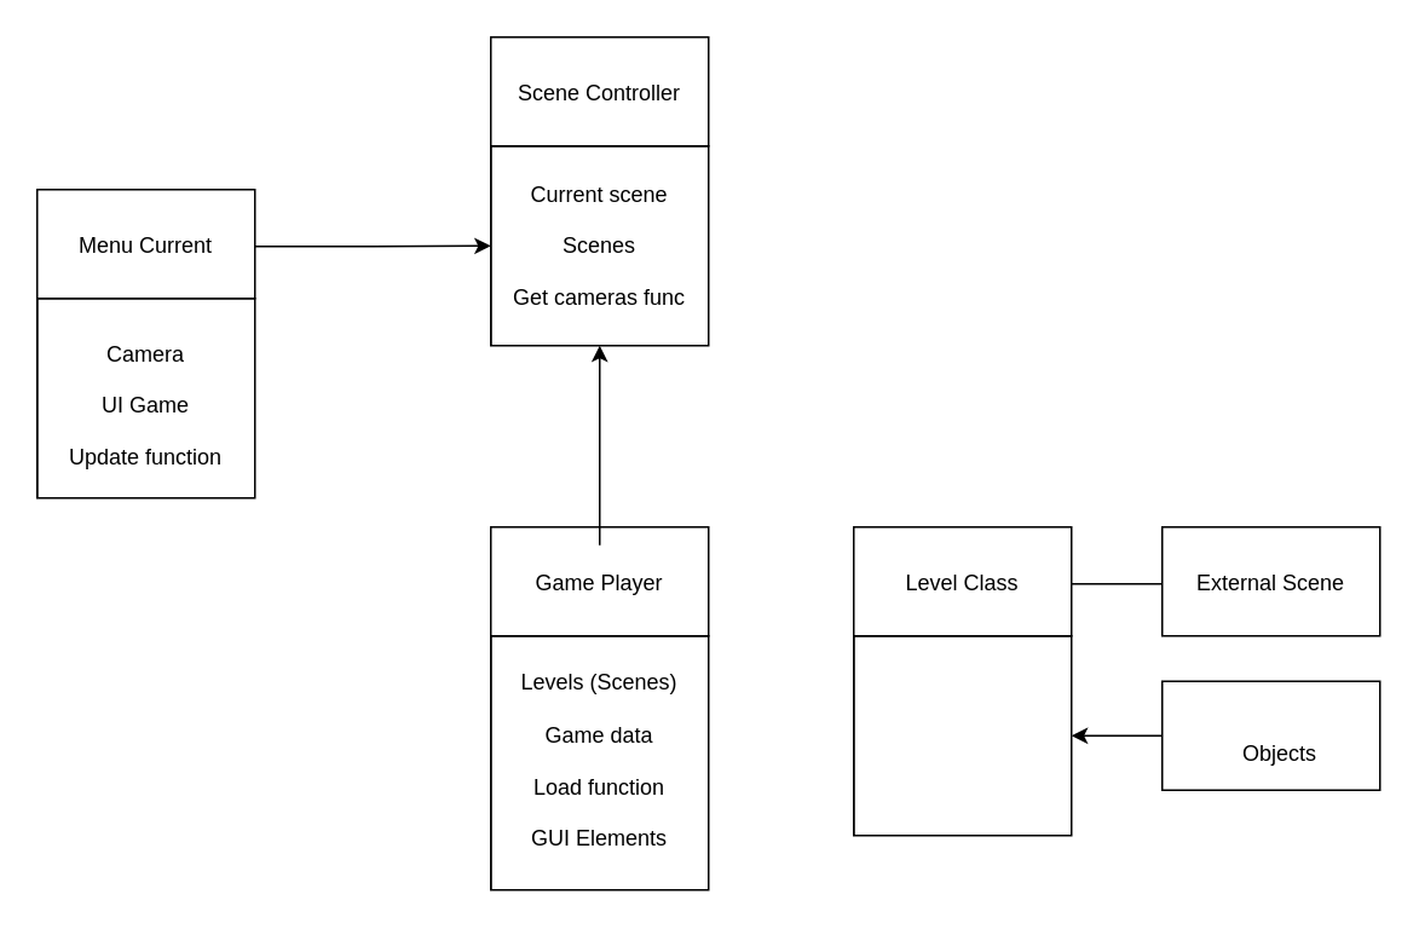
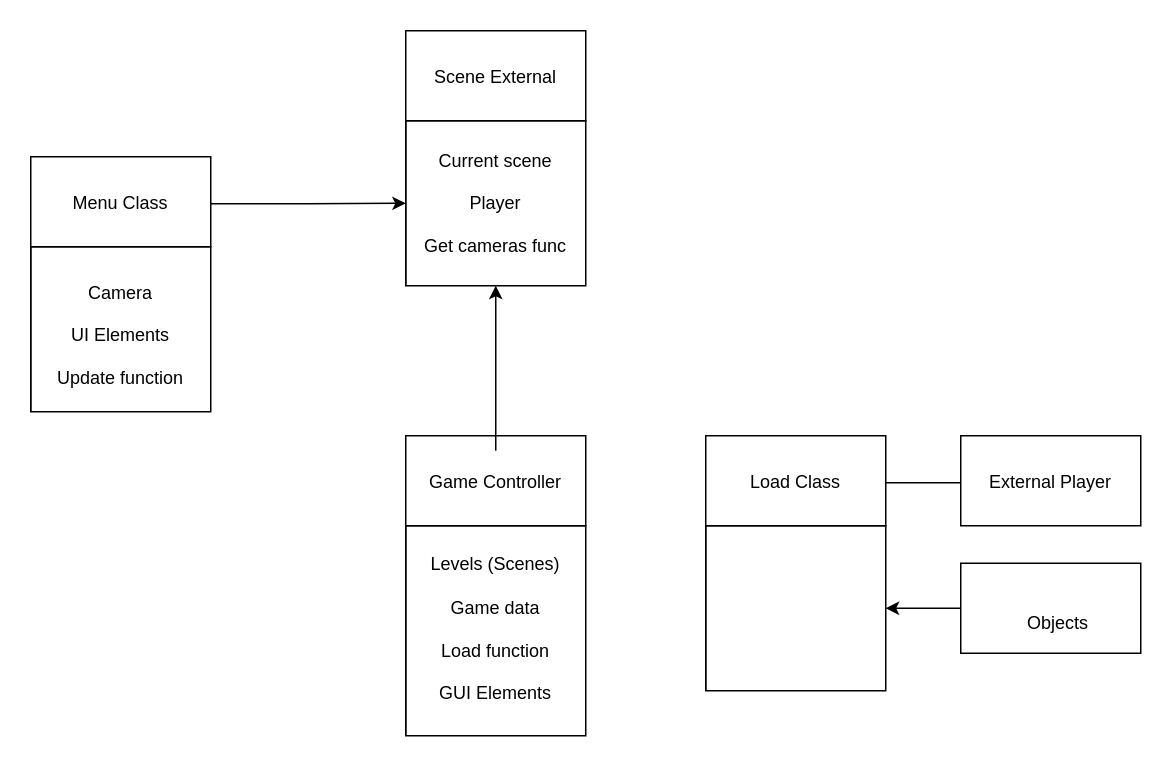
- <mxCell id="3" value="Scene Controller" style="text;html=1;strokeColor=none;fillColor=none;align=center;verticalAlign=middle;whiteSpace=wrap;rounded=0;" vertex="1" parent="1"><mxGeometry x="270" y="30" width="120" height="42.5" as="geometry" /></mxCell>
+ <mxCell id="3" value="Scene External" style="text;html=1;strokeColor=none;fillColor=none;align=center;verticalAlign=middle;whiteSpace=wrap;rounded=0;" vertex="1" parent="1"><mxGeometry x="270" y="30" width="120" height="42.5" as="geometry" /></mxCell>
- <mxCell id="8" value="Menu Current" style="text;html=1;strokeColor=none;fillColor=none;align=center;verticalAlign=middle;whiteSpace=wrap;rounded=0;" vertex="1" parent="1"><mxGeometry x="20" y="114" width="120" height="42.5" as="geometry" /></mxCell>
+ <mxCell id="8" value="Menu Class" style="text;html=1;strokeColor=none;fillColor=none;align=center;verticalAlign=middle;whiteSpace=wrap;rounded=0;" vertex="1" parent="1"><mxGeometry x="20" y="114" width="120" height="42.5" as="geometry" /></mxCell>
- <mxCell id="5" value="Current scene&lt;br&gt;&lt;br&gt;Scenes&lt;br&gt;&lt;br&gt;Get cameras func" style="text;html=1;strokeColor=none;fillColor=none;align=center;verticalAlign=middle;whiteSpace=wrap;rounded=0;" vertex="1" parent="1"><mxGeometry x="280" y="90" width="100" height="90" as="geometry" /></mxCell>
+ <mxCell id="5" value="Current scene&lt;br&gt;&lt;br&gt;Player&lt;br&gt;&lt;br&gt;Get cameras func" style="text;html=1;strokeColor=none;fillColor=none;align=center;verticalAlign=middle;whiteSpace=wrap;rounded=0;" vertex="1" parent="1"><mxGeometry x="280" y="90" width="100" height="90" as="geometry" /></mxCell>
- <mxCell id="10" value="Camera&lt;br&gt;&lt;br&gt;UI Game&lt;br&gt;&lt;br&gt;Update function" style="text;html=1;strokeColor=none;fillColor=none;align=center;verticalAlign=middle;whiteSpace=wrap;rounded=0;" vertex="1" parent="1"><mxGeometry x="30" y="171.5" width="100" height="102.5" as="geometry" /></mxCell>
+ <mxCell id="10" value="Camera&lt;br&gt;&lt;br&gt;UI Elements&lt;br&gt;&lt;br&gt;Update function" style="text;html=1;strokeColor=none;fillColor=none;align=center;verticalAlign=middle;whiteSpace=wrap;rounded=0;" vertex="1" parent="1"><mxGeometry x="30" y="171.5" width="100" height="102.5" as="geometry" /></mxCell>
- <mxCell id="13" value="Game Player" style="text;html=1;strokeColor=none;fillColor=none;align=center;verticalAlign=middle;whiteSpace=wrap;rounded=0;" vertex="1" parent="1"><mxGeometry x="270" y="300" width="120" height="42.5" as="geometry" /></mxCell>
+ <mxCell id="13" value="Game Controller" style="text;html=1;strokeColor=none;fillColor=none;align=center;verticalAlign=middle;whiteSpace=wrap;rounded=0;" vertex="1" parent="1"><mxGeometry x="270" y="300" width="120" height="42.5" as="geometry" /></mxCell>
- <mxCell id="17" value="Level Class" style="text;html=1;strokeColor=none;fillColor=none;align=center;verticalAlign=middle;whiteSpace=wrap;rounded=0;" vertex="1" parent="1"><mxGeometry x="470" y="300" width="120" height="42.5" as="geometry" /></mxCell>
+ <mxCell id="17" value="Load Class" style="text;html=1;strokeColor=none;fillColor=none;align=center;verticalAlign=middle;whiteSpace=wrap;rounded=0;" vertex="1" parent="1"><mxGeometry x="470" y="300" width="120" height="42.5" as="geometry" /></mxCell>
- <mxCell id="21" value="External Scene" style="text;html=1;strokeColor=none;fillColor=none;align=center;verticalAlign=middle;whiteSpace=wrap;rounded=0;" vertex="1" parent="1"><mxGeometry x="640" y="300" width="120" height="42.5" as="geometry" /></mxCell>
+ <mxCell id="21" value="External Player" style="text;html=1;strokeColor=none;fillColor=none;align=center;verticalAlign=middle;whiteSpace=wrap;rounded=0;" vertex="1" parent="1"><mxGeometry x="640" y="300" width="120" height="42.5" as="geometry" /></mxCell>
